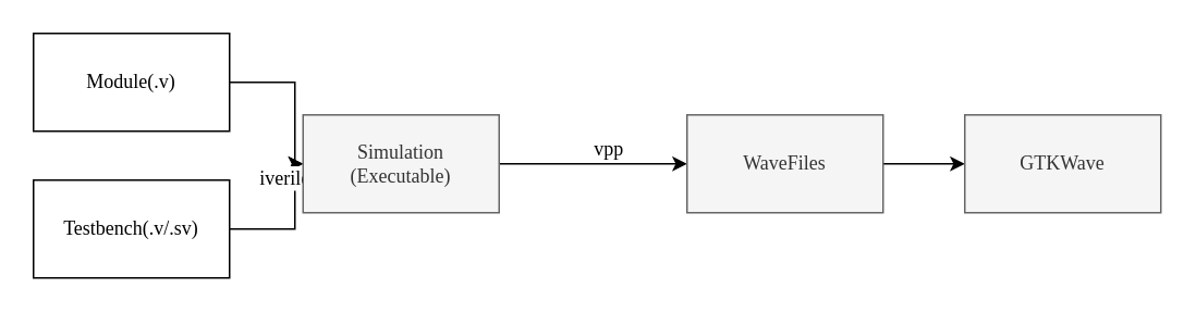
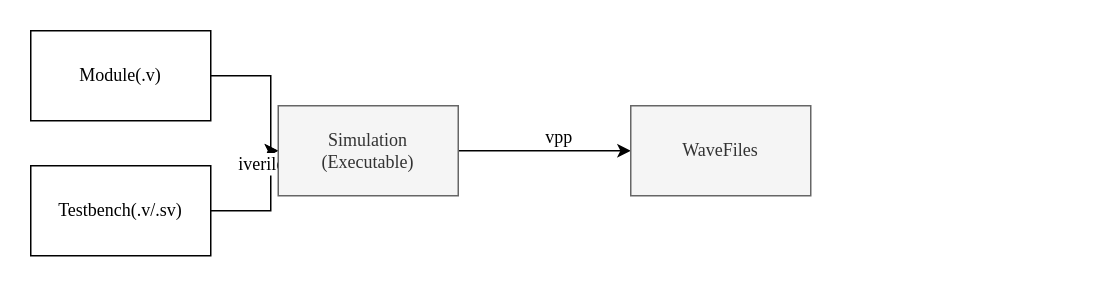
- <mxCell id="10" style="edgeStyle=orthogonalEdgeStyle;rounded=0;orthogonalLoop=1;jettySize=auto;html=1;entryX=0;entryY=0.5;entryDx=0;entryDy=0;fontFamily=Times New Roman;fontSize=12;fontColor=default;" edge="1" parent="1" source="11" target="12"><mxGeometry relative="1" as="geometry" /></mxCell>
- <mxCell id="12" value="GTKWave" style="rounded=0;whiteSpace=wrap;html=1;fontFamily=Times New Roman;fontSize=12;fontColor=#333333;fillColor=#f5f5f5;strokeColor=#666666;" vertex="1" parent="1"><mxGeometry x="590" y="70" width="120" height="60" as="geometry" /></mxCell>
